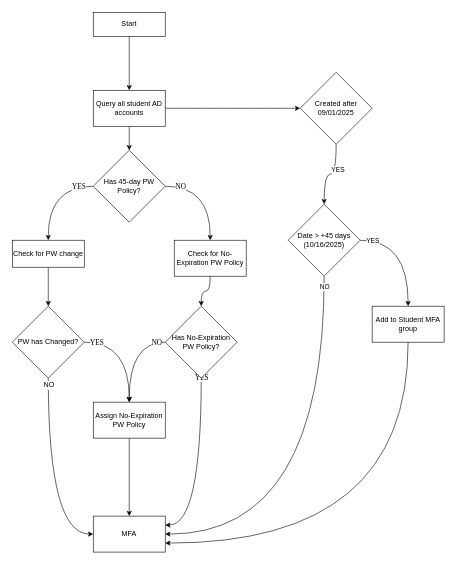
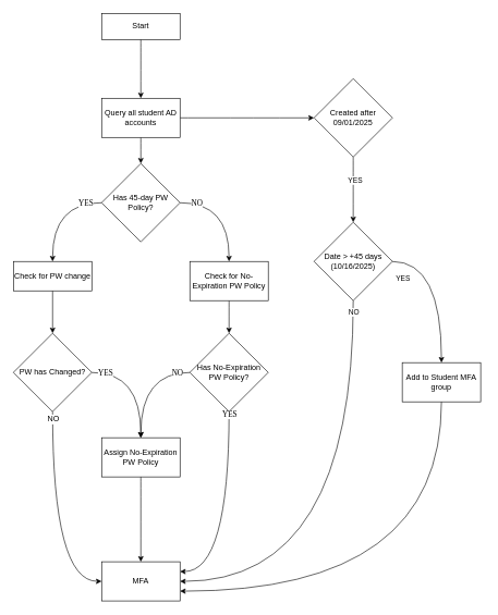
- <mxCell id="33" value="Created after&lt;br&gt;09/01/2025" style="rhombus;whiteSpace=wrap;html=1;rounded=0;" vertex="1" parent="1"><mxGeometry x="500" y="120" width="120" height="120" as="geometry" /></mxCell>
+ <mxCell id="33" value="Created after&lt;br&gt;09/01/2025" style="rhombus;whiteSpace=wrap;html=1;rounded=0;" vertex="1" parent="1"><mxGeometry x="480" y="120" width="120" height="120" as="geometry" /></mxCell>
- <mxCell id="35" value="Add to Student MFA group" style="whiteSpace=wrap;html=1;rounded=0;" vertex="1" parent="1"><mxGeometry x="620" y="510" width="120" height="60" as="geometry" /></mxCell>
+ <mxCell id="35" value="Add to Student MFA group" style="whiteSpace=wrap;html=1;rounded=0;" vertex="1" parent="1"><mxGeometry x="615" y="555" width="120" height="60" as="geometry" /></mxCell>
- <mxCell id="25" value="Has No-Expiration PW Policy?" style="rhombus;whiteSpace=wrap;html=1;" vertex="1" parent="1"><mxGeometry x="275" y="510" width="120" height="120" as="geometry" /></mxCell>
+ <mxCell id="25" value="Has No-Expiration PW Policy?" style="rhombus;whiteSpace=wrap;html=1;" vertex="1" parent="1"><mxGeometry x="290" y="510" width="120" height="120" as="geometry" /></mxCell>
